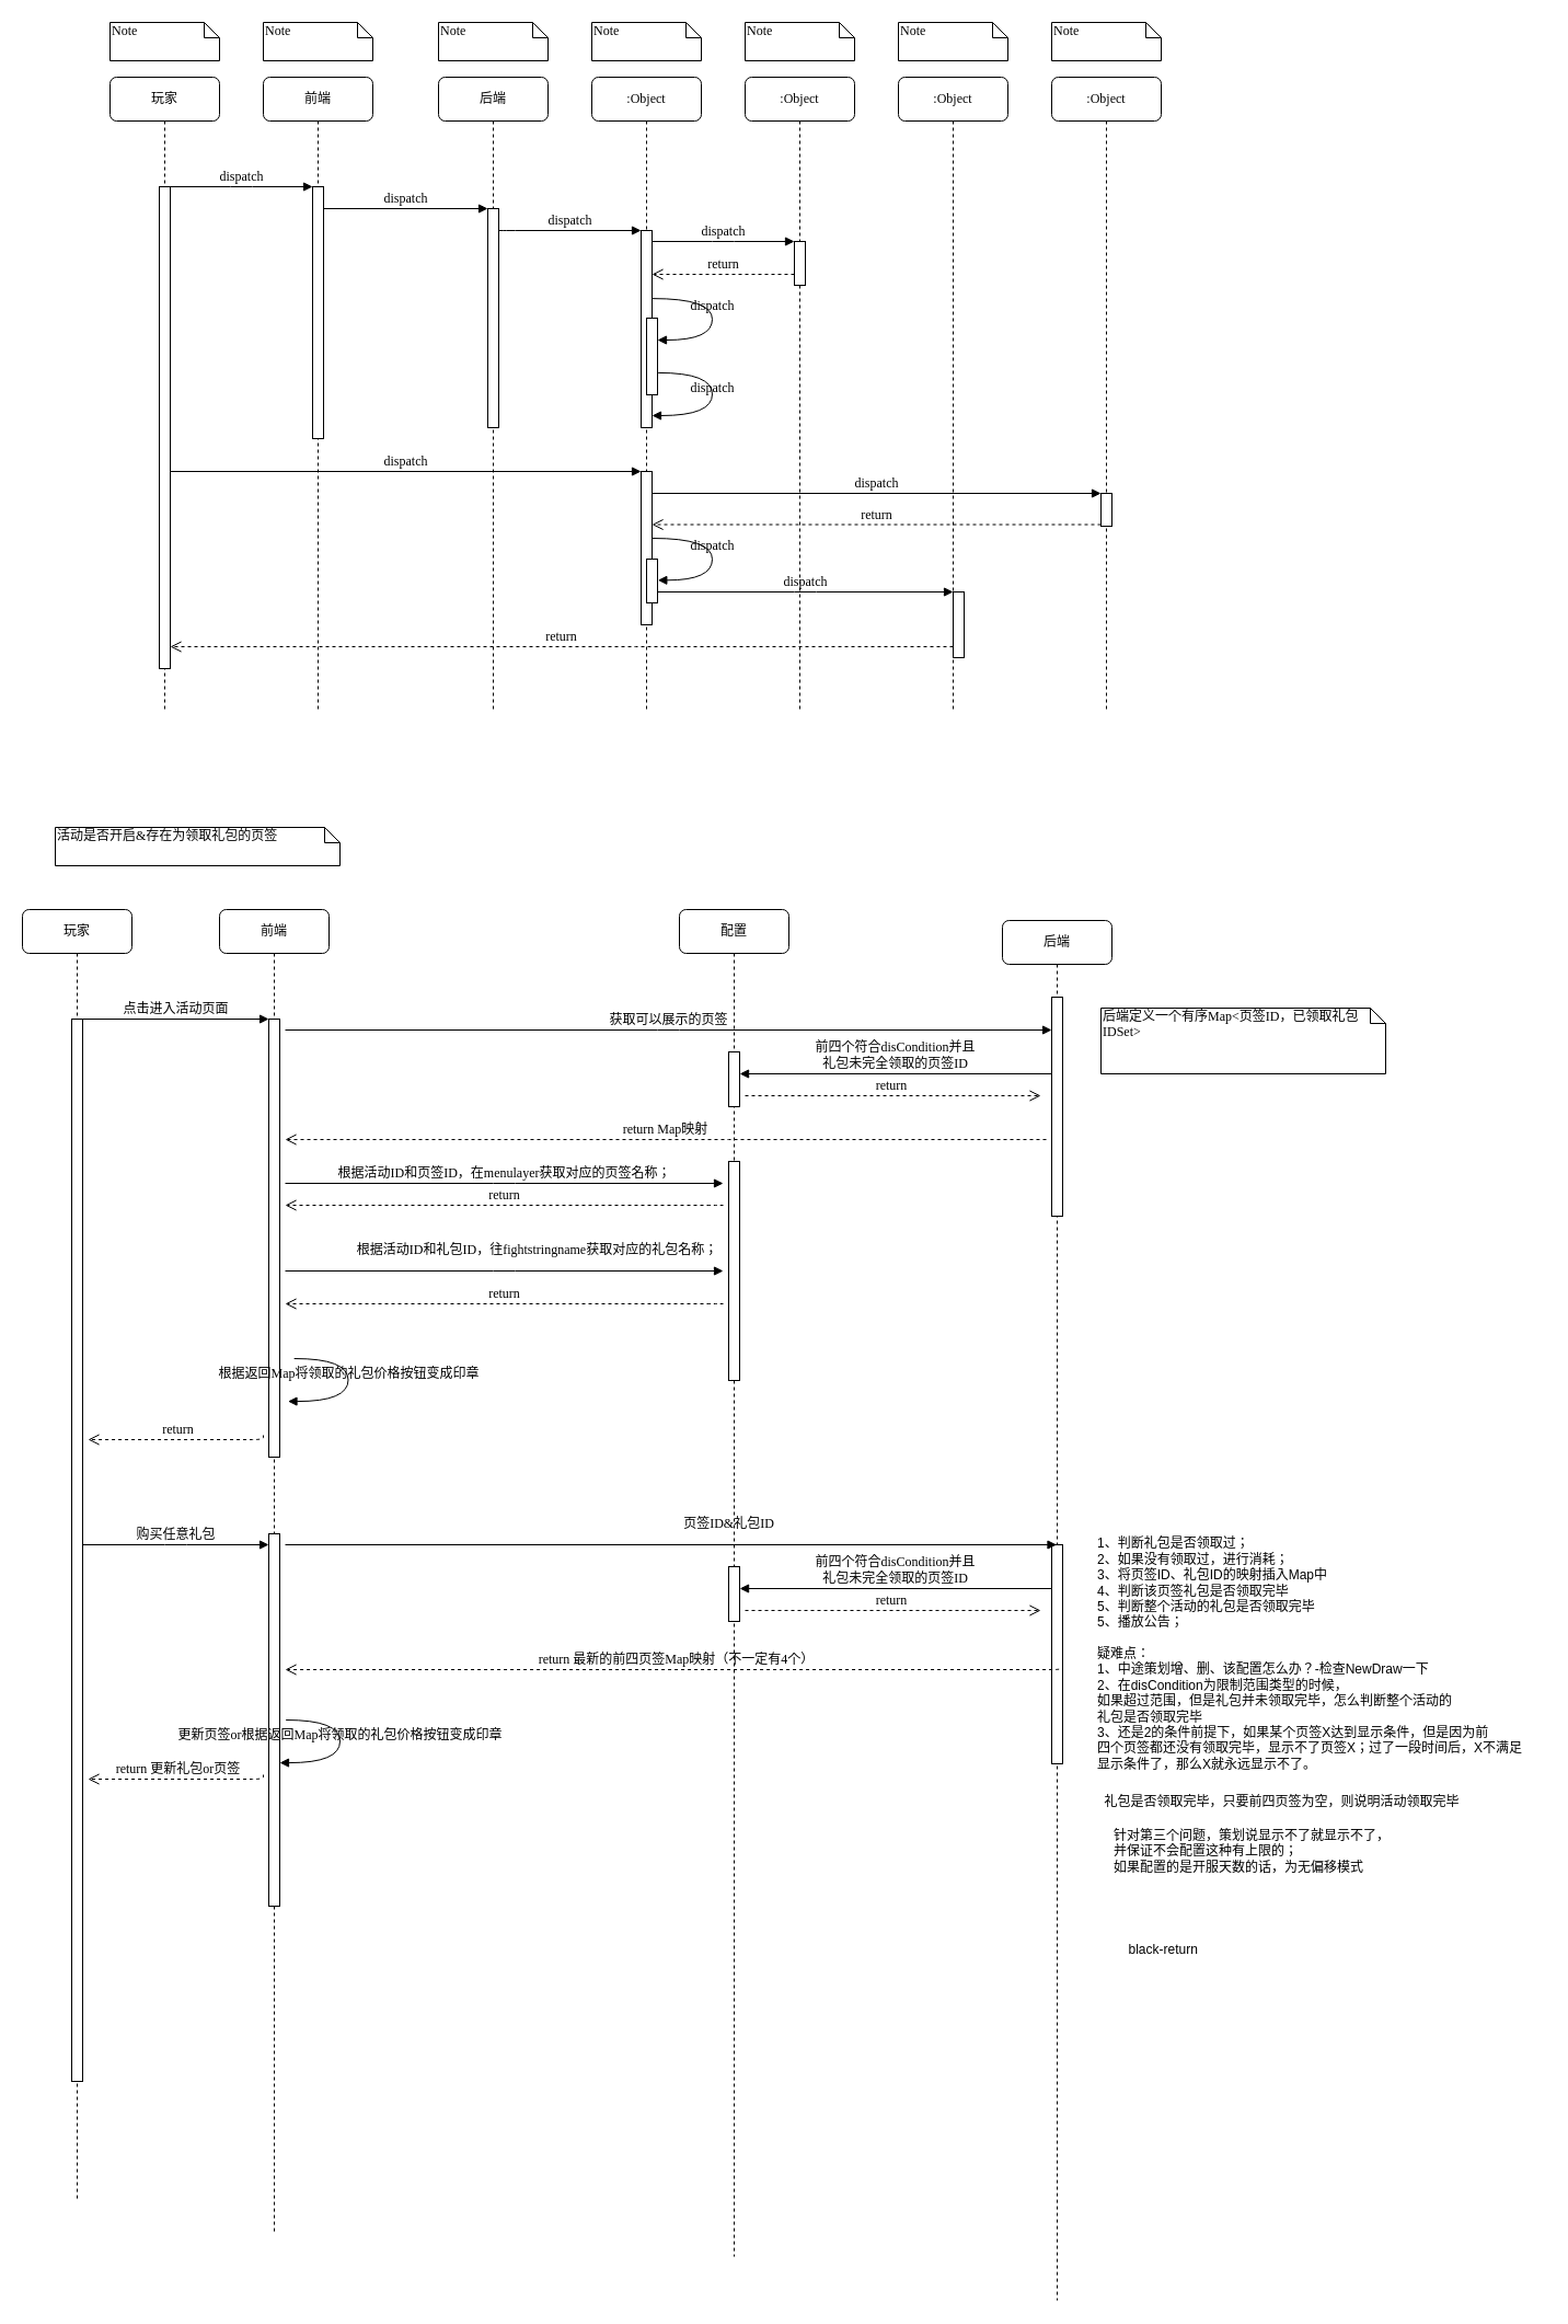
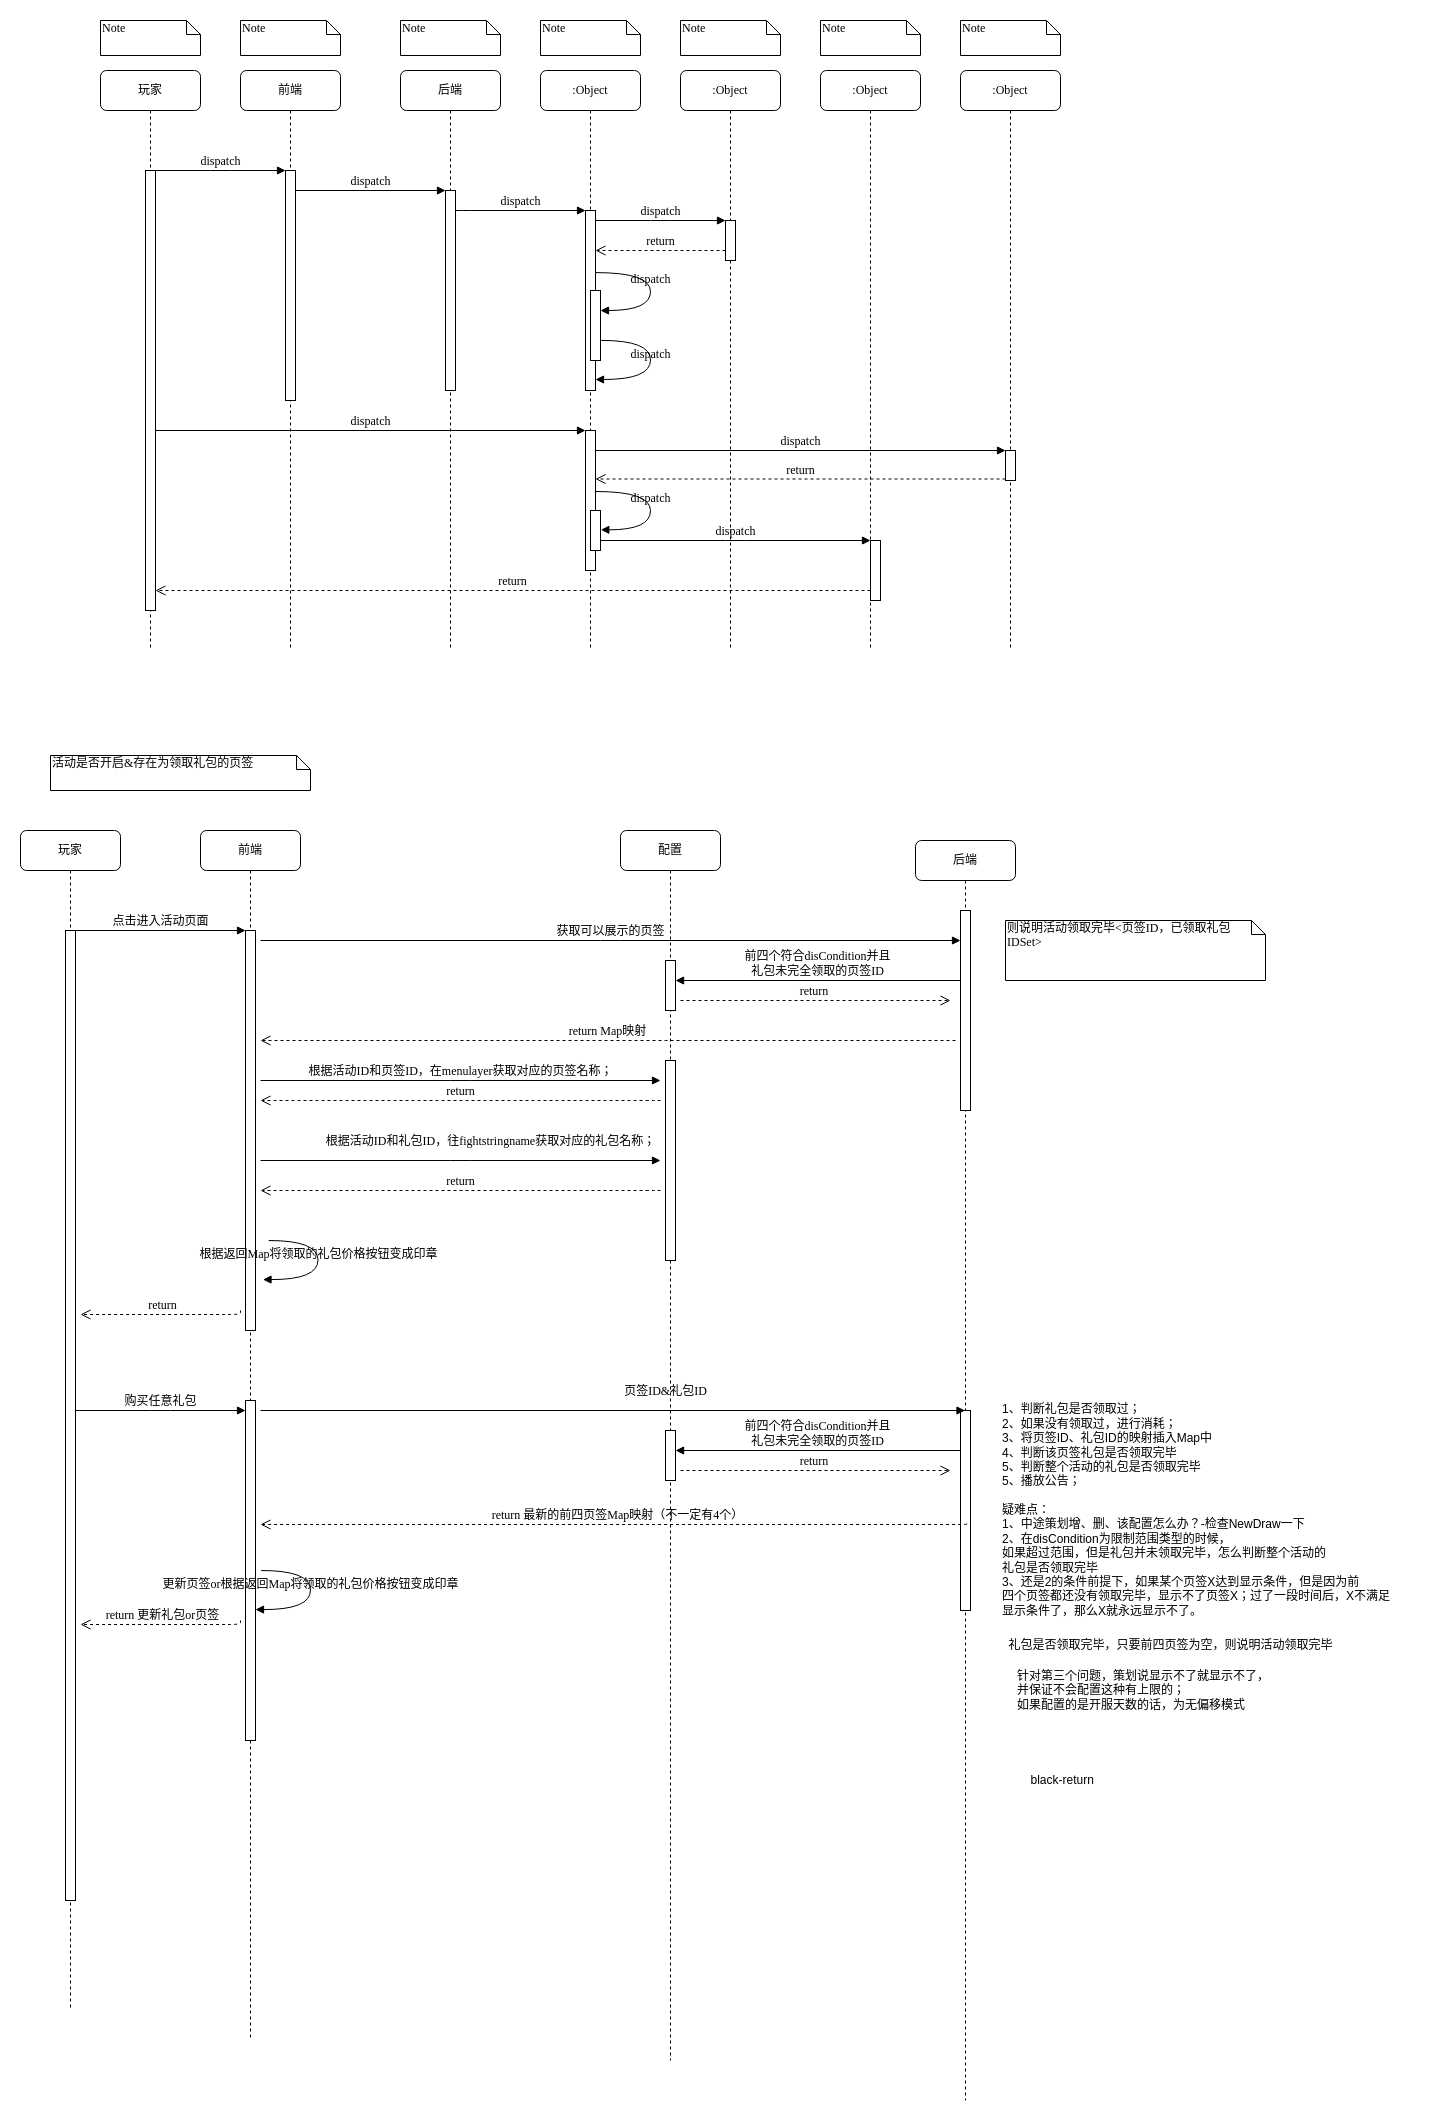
- <mxCell id="52" value="后端定义一个有序Map&amp;lt;页签ID，已领取礼包IDSet&amp;gt;" style="shape=note;whiteSpace=wrap;html=1;size=14;verticalAlign=top;align=left;spacingTop=-6;rounded=0;shadow=0;comic=0;labelBackgroundColor=none;strokeWidth=1;fontFamily=Verdana;fontSize=12" vertex="1" parent="1"><mxGeometry x="1005" y="920" width="260" height="60" as="geometry" /></mxCell>
+ <mxCell id="52" value="则说明活动领取完毕&amp;lt;页签ID，已领取礼包IDSet&amp;gt;" style="shape=note;whiteSpace=wrap;html=1;size=14;verticalAlign=top;align=left;spacingTop=-6;rounded=0;shadow=0;comic=0;labelBackgroundColor=none;strokeWidth=1;fontFamily=Verdana;fontSize=12" vertex="1" parent="1"><mxGeometry x="1005" y="920" width="260" height="60" as="geometry" /></mxCell>
